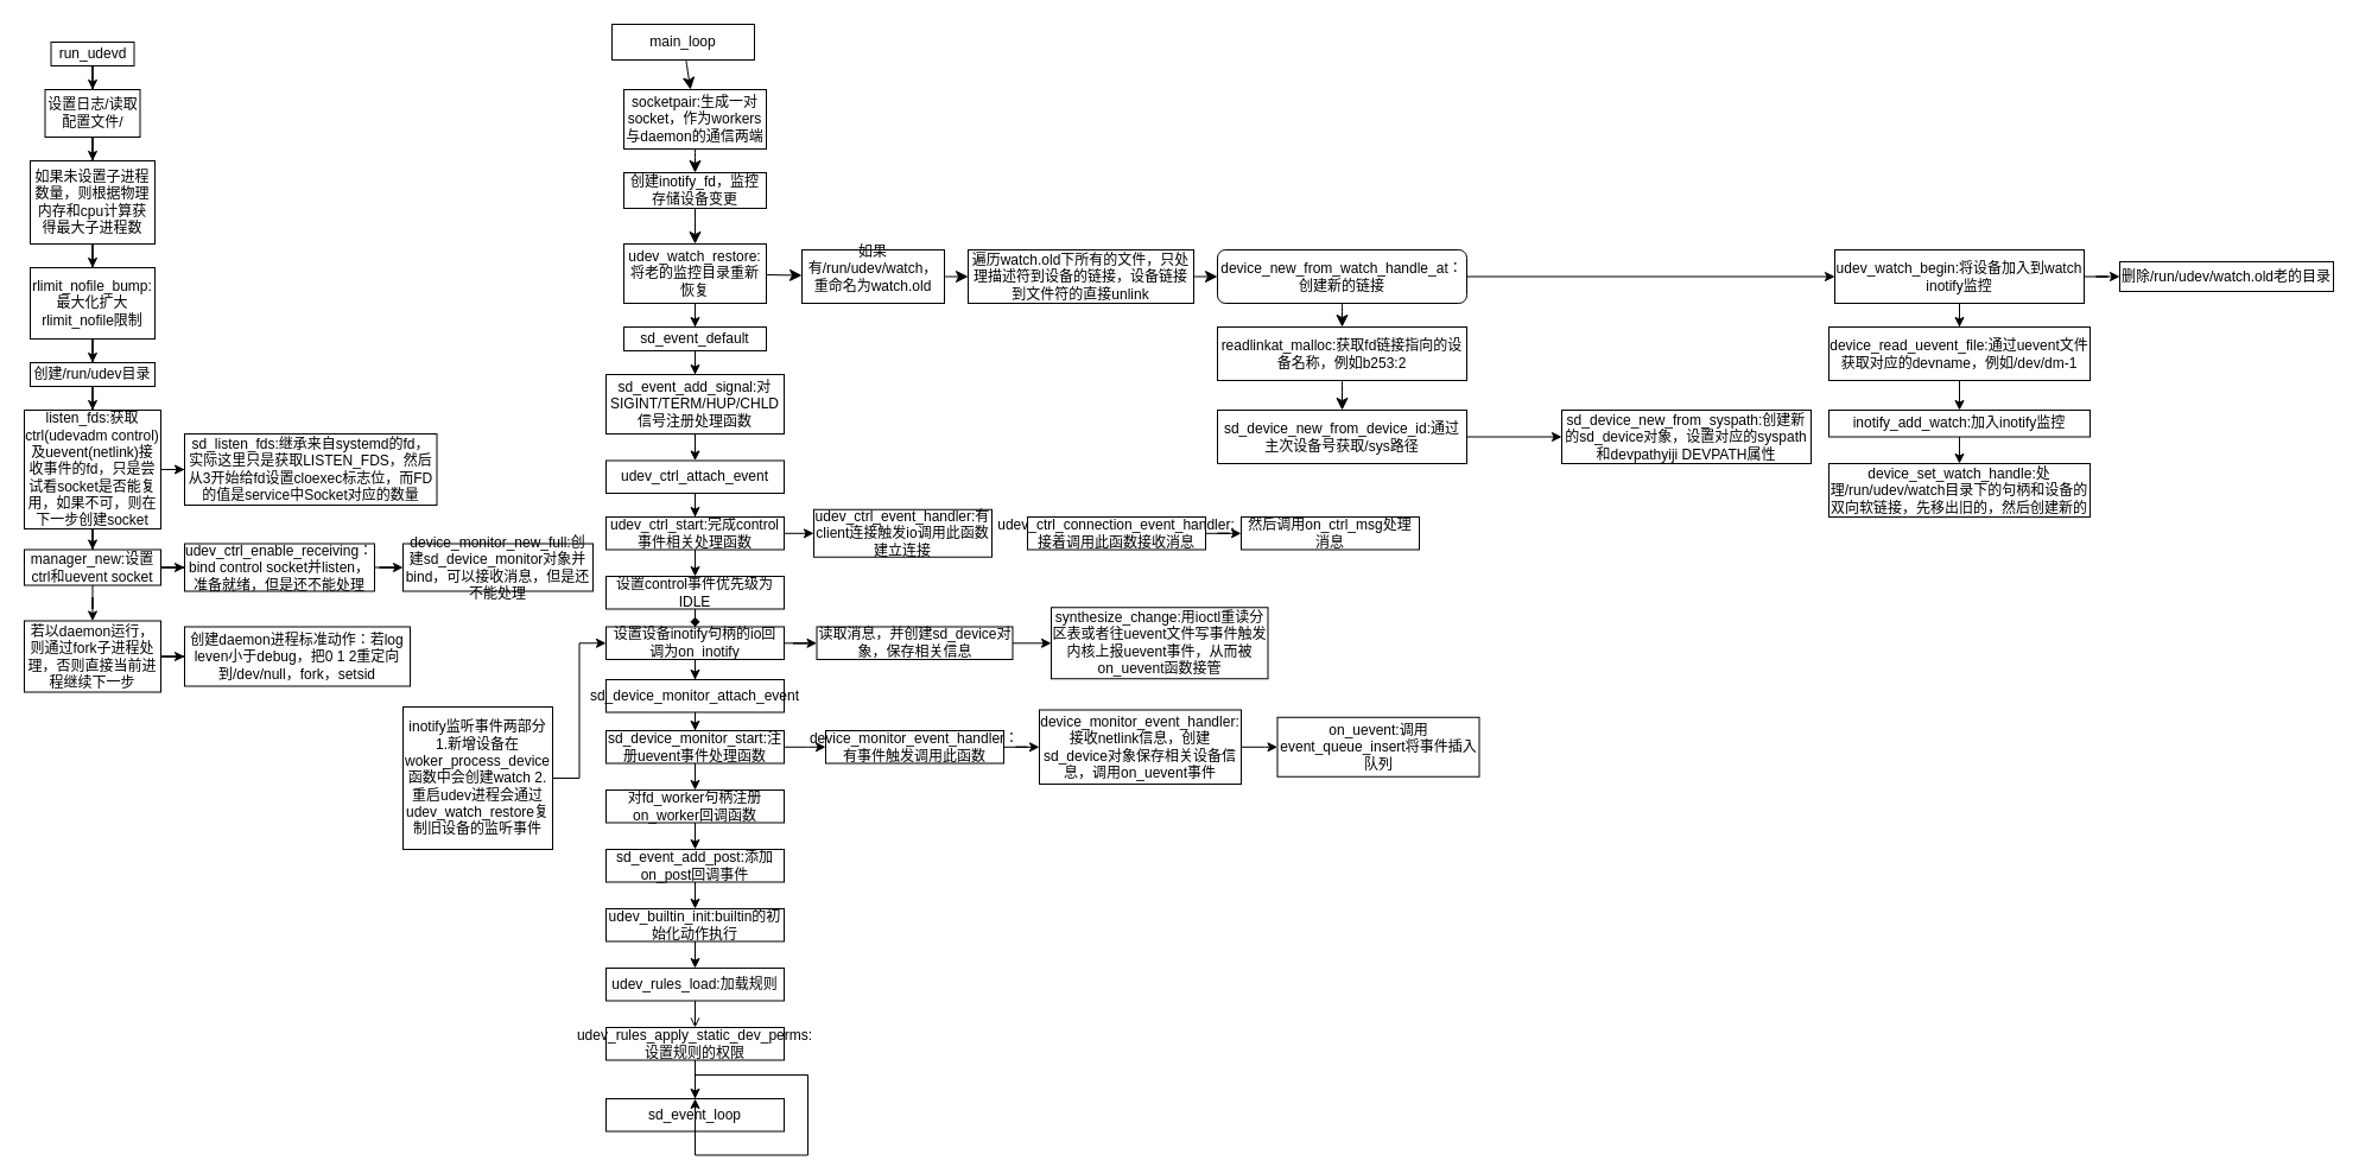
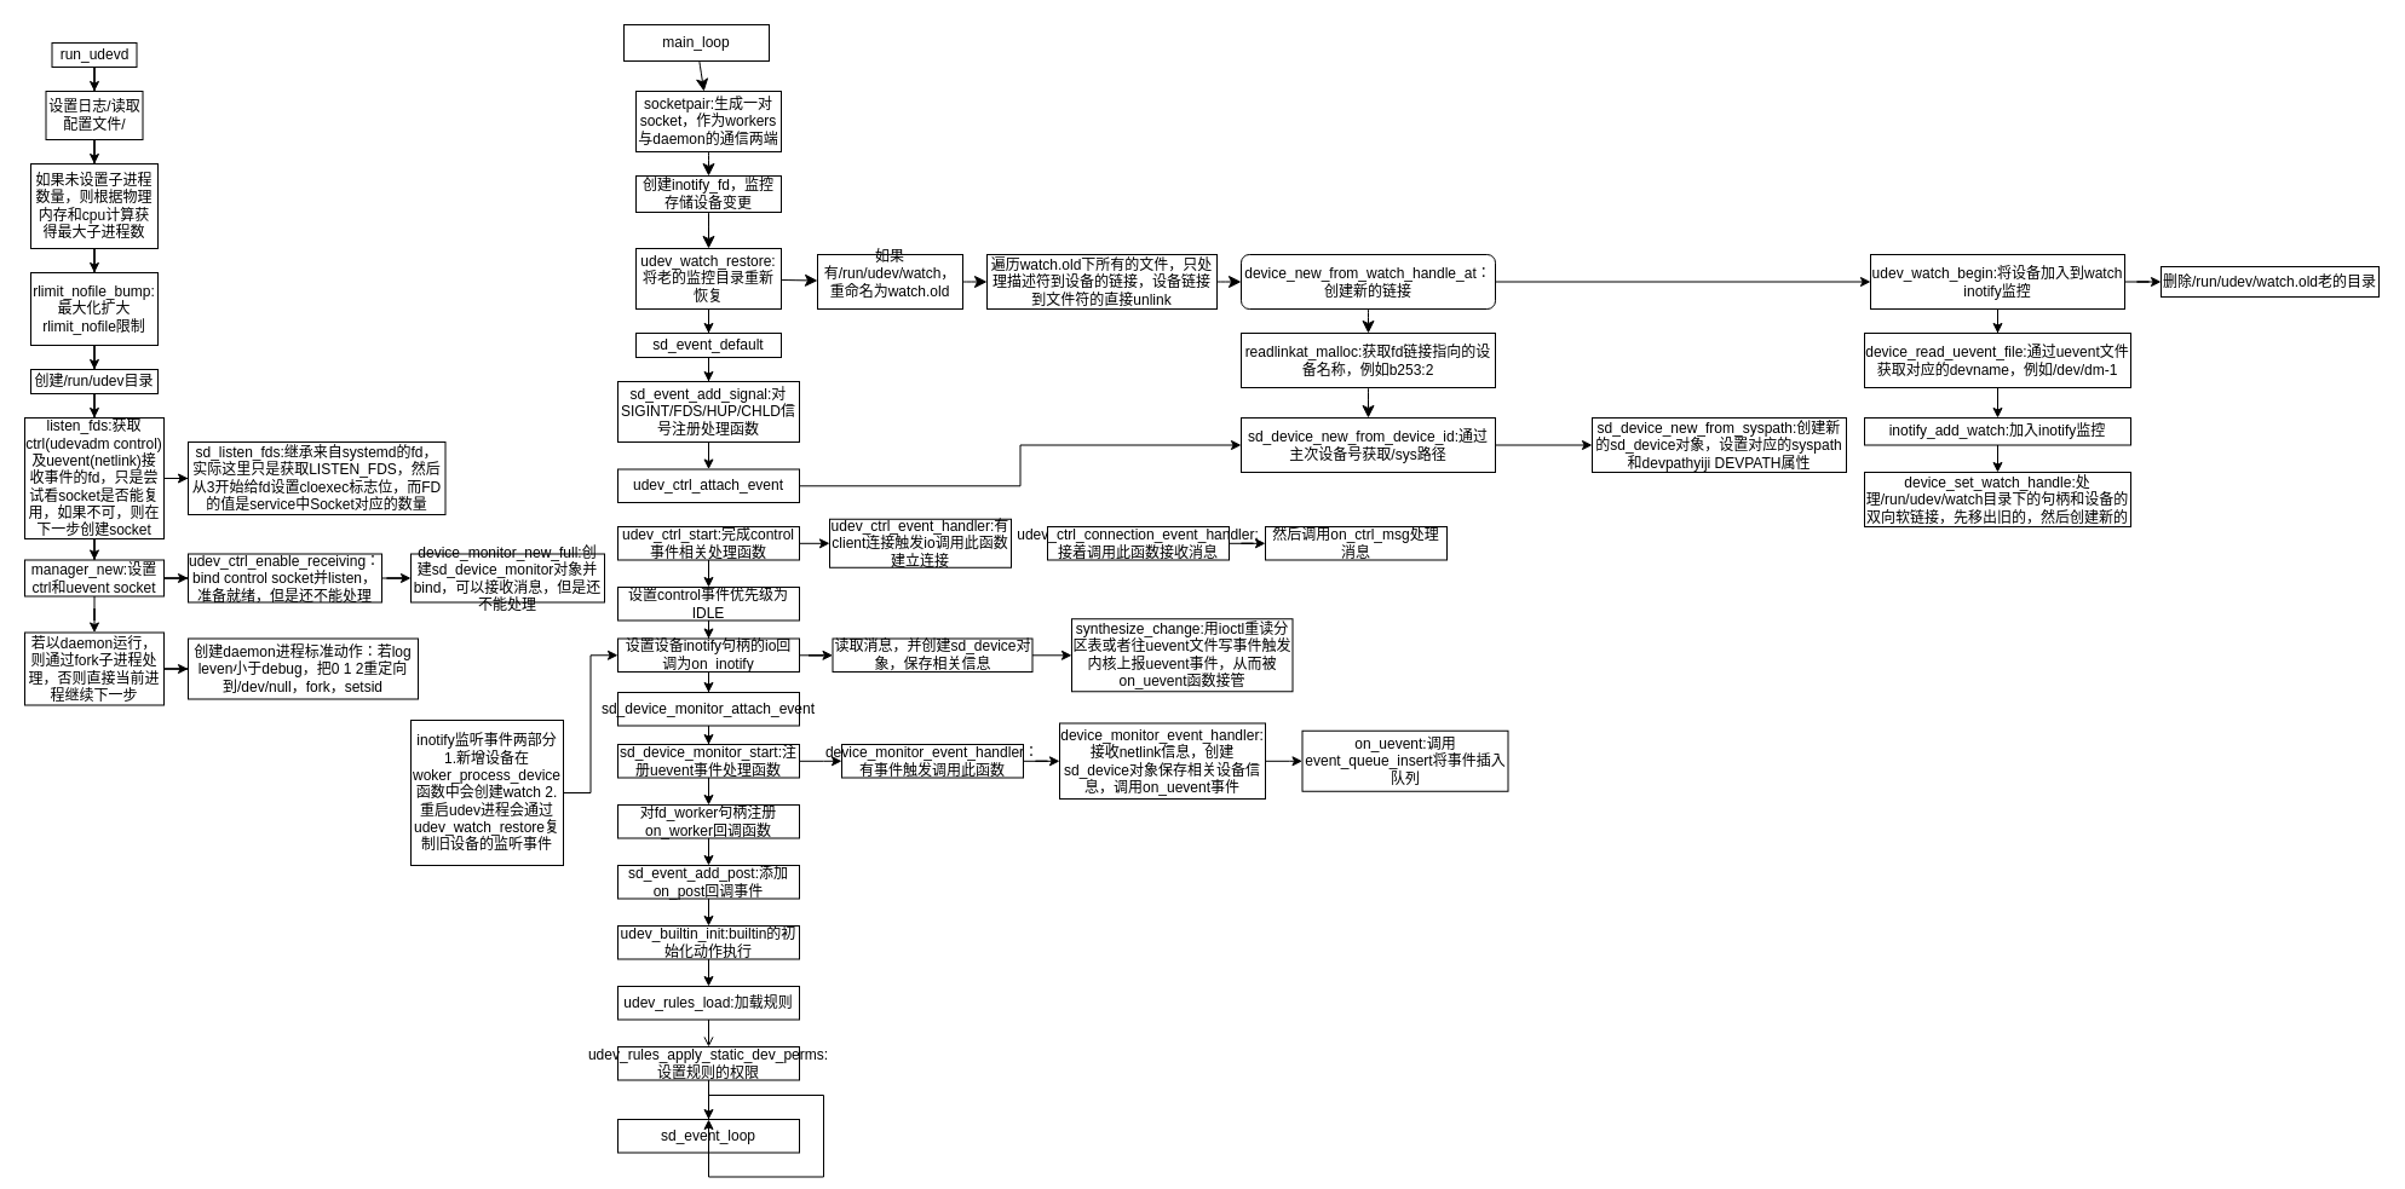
- <mxCell id="58" value="sd_event_add_signal:对SIGINT/TERM/HUP/CHLD信号注册处理函数" style="rounded=0;whiteSpace=wrap;html=1;" vertex="1" parent="1"><mxGeometry x="510" y="315" width="150" height="50" as="geometry" /></mxCell>
+ <mxCell id="58" value="sd_event_add_signal:对SIGINT/FDS/HUP/CHLD信号注册处理函数" style="rounded=0;whiteSpace=wrap;html=1;" vertex="1" parent="1"><mxGeometry x="510" y="315" width="150" height="50" as="geometry" /></mxCell>
- <mxCell id="59" value="" style="edgeStyle=orthogonalEdgeStyle;rounded=0;orthogonalLoop=1;jettySize=auto;html=1;" edge="1" parent="1" source="60" target="63"><mxGeometry relative="1" as="geometry" /></mxCell>
+ <mxCell id="59" value="" style="edgeStyle=orthogonalEdgeStyle;rounded=0;orthogonalLoop=1;jettySize=auto;html=1;" edge="1" parent="1" source="60" target="44"><mxGeometry relative="1" as="geometry" /></mxCell>
- <mxCell id="68" value="" style="edgeStyle=orthogonalEdgeStyle;rounded=0;orthogonalLoop=1;jettySize=auto;html=1;endArrow=diamond;" edge="1" parent="1" source="69" target="72"><mxGeometry relative="1" as="geometry" /></mxCell>
+ <mxCell id="68" value="" style="edgeStyle=orthogonalEdgeStyle;rounded=0;orthogonalLoop=1;jettySize=auto;html=1;" edge="1" parent="1" source="69" target="72"><mxGeometry relative="1" as="geometry" /></mxCell>
